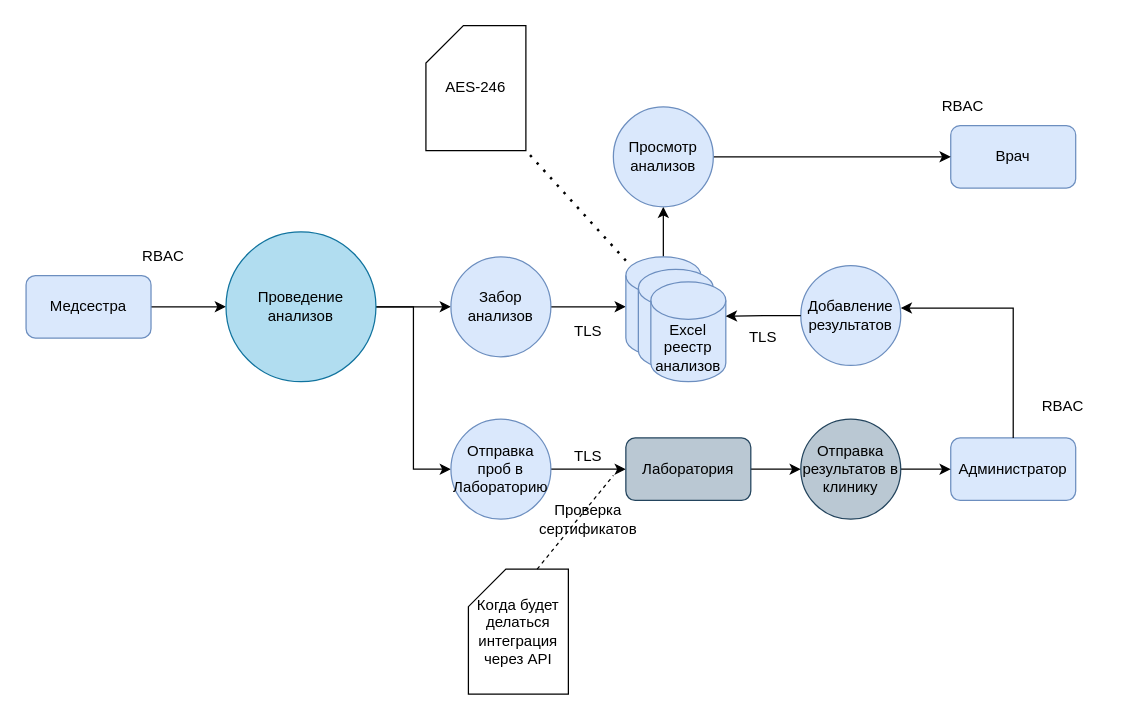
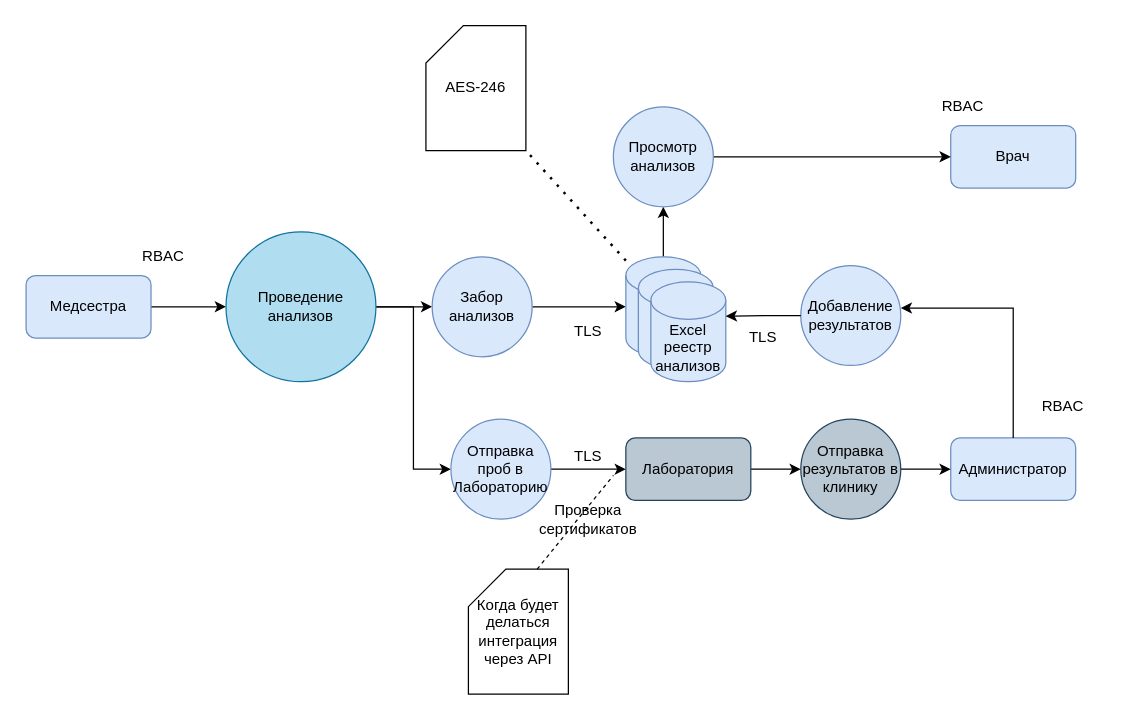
- <mxCell id="8" value="Забор анализов" style="ellipse;whiteSpace=wrap;html=1;aspect=fixed;fillColor=#dae8fc;strokeColor=#6c8ebf;" parent="1" vertex="1"><mxGeometry x="360" y="205" width="80" height="80" as="geometry" /></mxCell>
+ <mxCell id="8" value="Забор анализов" style="ellipse;whiteSpace=wrap;html=1;aspect=fixed;fillColor=#dae8fc;strokeColor=#6c8ebf;" parent="1" vertex="1"><mxGeometry x="345" y="205" width="80" height="80" as="geometry" /></mxCell>
